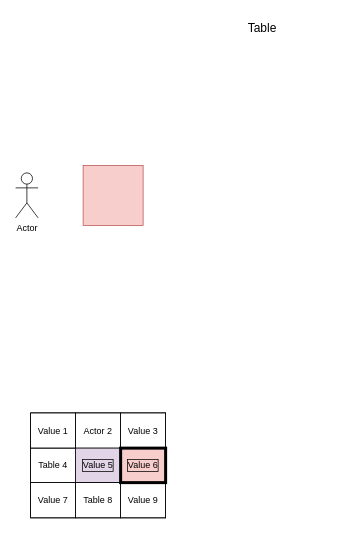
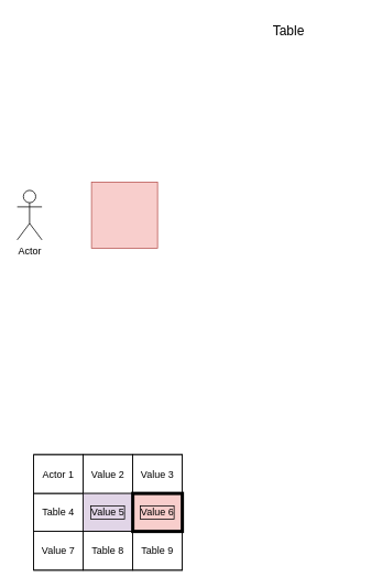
- <mxCell id="5" value="Value 1" style="connectable=0;recursiveResize=0;strokeColor=inherit;fillColor=none;align=center;whiteSpace=wrap;html=1;" parent="4" vertex="1"><mxGeometry width="60" height="47" as="geometry"><mxRectangle width="60" height="47" as="alternateBounds" /></mxGeometry></mxCell>
+ <mxCell id="5" value="Actor 1" style="connectable=0;recursiveResize=0;strokeColor=inherit;fillColor=none;align=center;whiteSpace=wrap;html=1;" parent="4" vertex="1"><mxGeometry width="60" height="47" as="geometry"><mxRectangle width="60" height="47" as="alternateBounds" /></mxGeometry></mxCell>
- <mxCell id="6" value="Actor 2" style="connectable=0;recursiveResize=0;strokeColor=inherit;fillColor=none;align=center;whiteSpace=wrap;html=1;" parent="4" vertex="1"><mxGeometry x="60" width="60" height="47" as="geometry"><mxRectangle width="60" height="47" as="alternateBounds" /></mxGeometry></mxCell>
+ <mxCell id="6" value="Value 2" style="connectable=0;recursiveResize=0;strokeColor=inherit;fillColor=none;align=center;whiteSpace=wrap;html=1;" parent="4" vertex="1"><mxGeometry x="60" width="60" height="47" as="geometry"><mxRectangle width="60" height="47" as="alternateBounds" /></mxGeometry></mxCell>
- <mxCell id="15" value="Value 9" style="connectable=0;recursiveResize=0;strokeColor=inherit;fillColor=none;align=center;whiteSpace=wrap;html=1;" parent="12" vertex="1"><mxGeometry x="120" width="60" height="47" as="geometry"><mxRectangle width="60" height="47" as="alternateBounds" /></mxGeometry></mxCell>
+ <mxCell id="15" value="Table 9" style="connectable=0;recursiveResize=0;strokeColor=inherit;fillColor=none;align=center;whiteSpace=wrap;html=1;" parent="12" vertex="1"><mxGeometry x="120" width="60" height="47" as="geometry"><mxRectangle width="60" height="47" as="alternateBounds" /></mxGeometry></mxCell>
